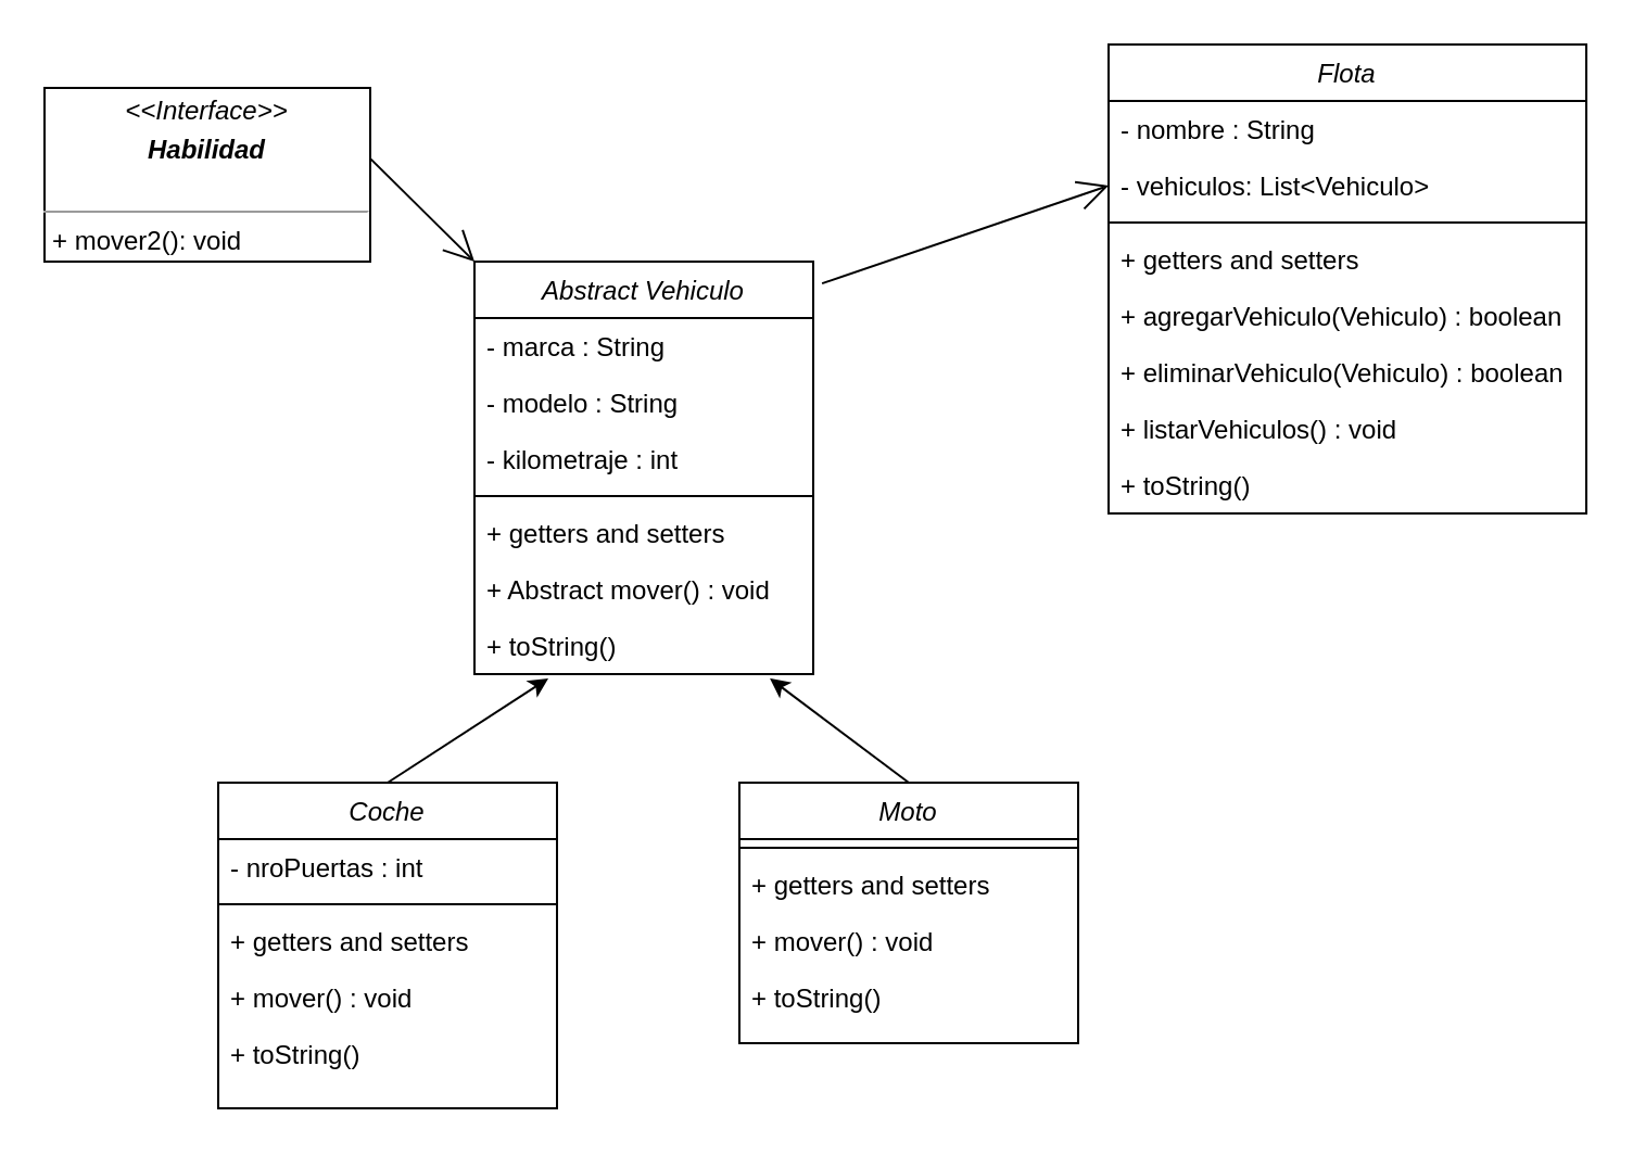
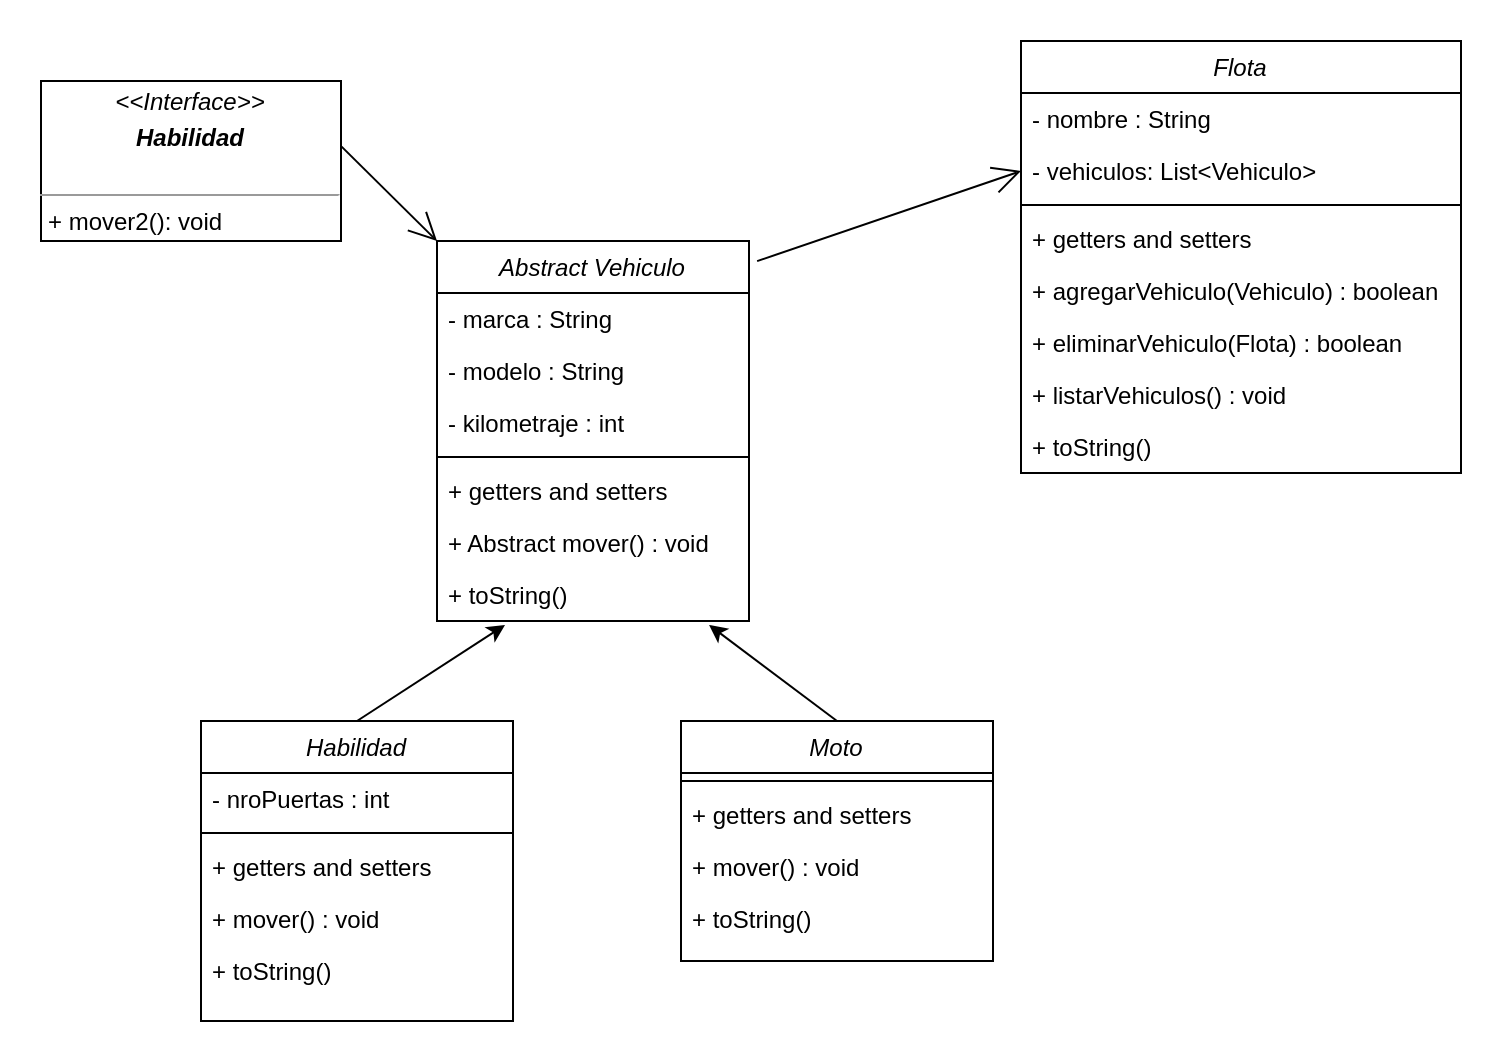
- <mxCell id="29" value="+ eliminarVehiculo(Vehiculo) : boolean" style="text;strokeColor=none;fillColor=none;align=left;verticalAlign=top;spacingLeft=4;spacingRight=4;overflow=hidden;rotatable=0;points=[[0,0.5],[1,0.5]];portConstraint=eastwest;whiteSpace=wrap;html=1;" vertex="1" parent="23"><mxGeometry y="138" width="220" height="26" as="geometry" /></mxCell>
+ <mxCell id="29" value="+ eliminarVehiculo(Flota) : boolean" style="text;strokeColor=none;fillColor=none;align=left;verticalAlign=top;spacingLeft=4;spacingRight=4;overflow=hidden;rotatable=0;points=[[0,0.5],[1,0.5]];portConstraint=eastwest;whiteSpace=wrap;html=1;" vertex="1" parent="23"><mxGeometry y="138" width="220" height="26" as="geometry" /></mxCell>
- <mxCell id="10" value="Coche" style="swimlane;fontStyle=2;align=center;verticalAlign=top;childLayout=stackLayout;horizontal=1;startSize=26;horizontalStack=0;resizeParent=1;resizeLast=0;collapsible=1;marginBottom=0;rounded=0;shadow=0;strokeWidth=1;" parent="1" vertex="1"><mxGeometry x="100" y="360" width="156" height="150" as="geometry"><mxRectangle x="230" y="140" width="160" height="26" as="alternateBounds" /></mxGeometry></mxCell>
+ <mxCell id="10" value="Habilidad" style="swimlane;fontStyle=2;align=center;verticalAlign=top;childLayout=stackLayout;horizontal=1;startSize=26;horizontalStack=0;resizeParent=1;resizeLast=0;collapsible=1;marginBottom=0;rounded=0;shadow=0;strokeWidth=1;" parent="1" vertex="1"><mxGeometry x="100" y="360" width="156" height="150" as="geometry"><mxRectangle x="230" y="140" width="160" height="26" as="alternateBounds" /></mxGeometry></mxCell>
